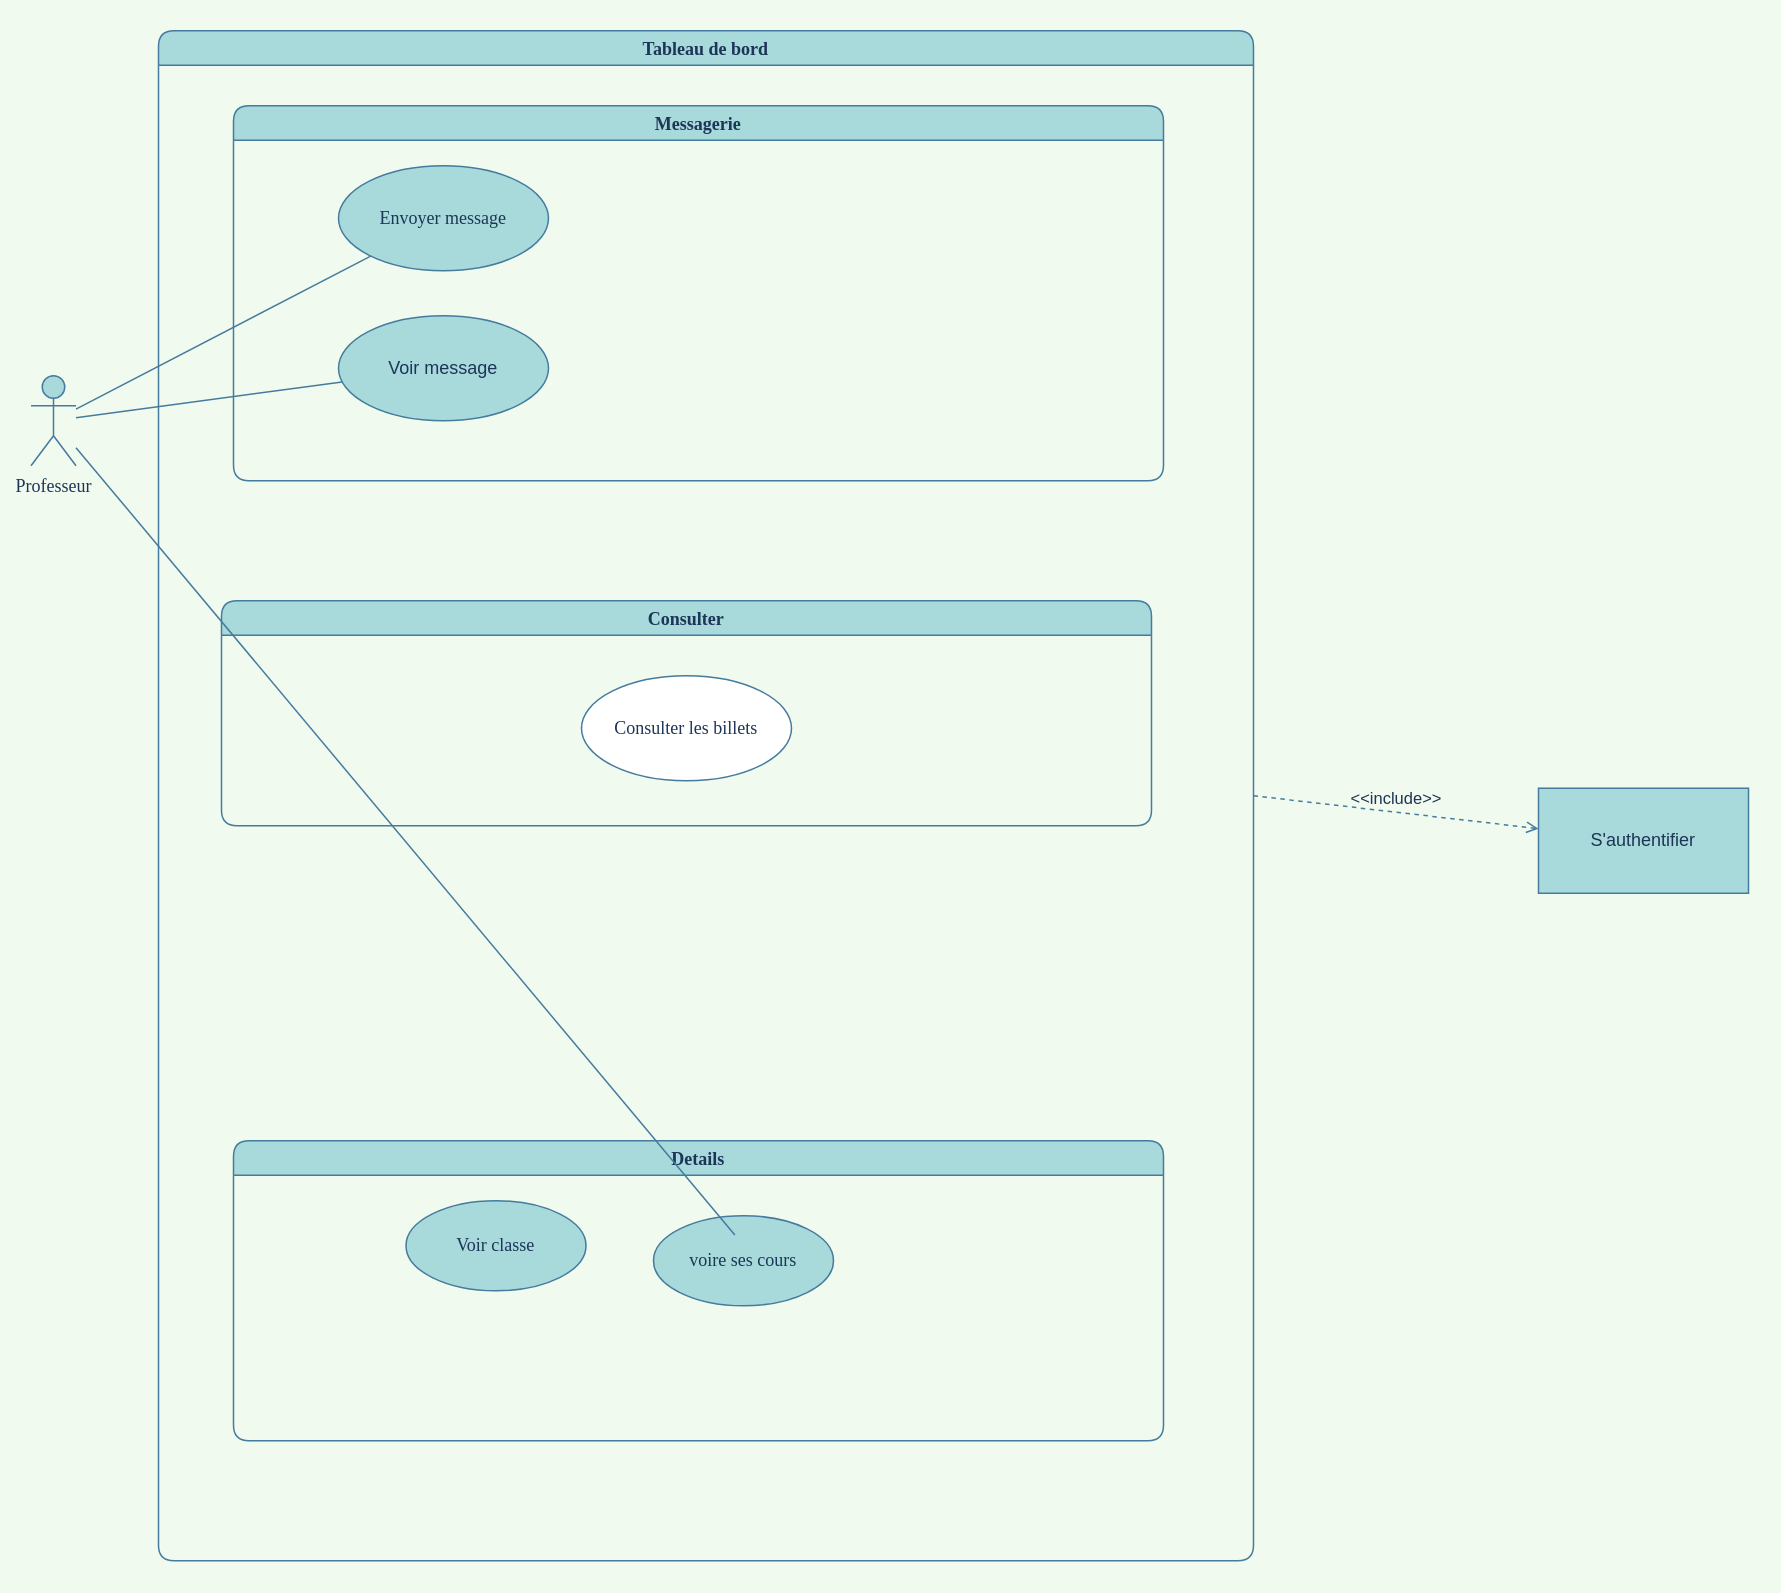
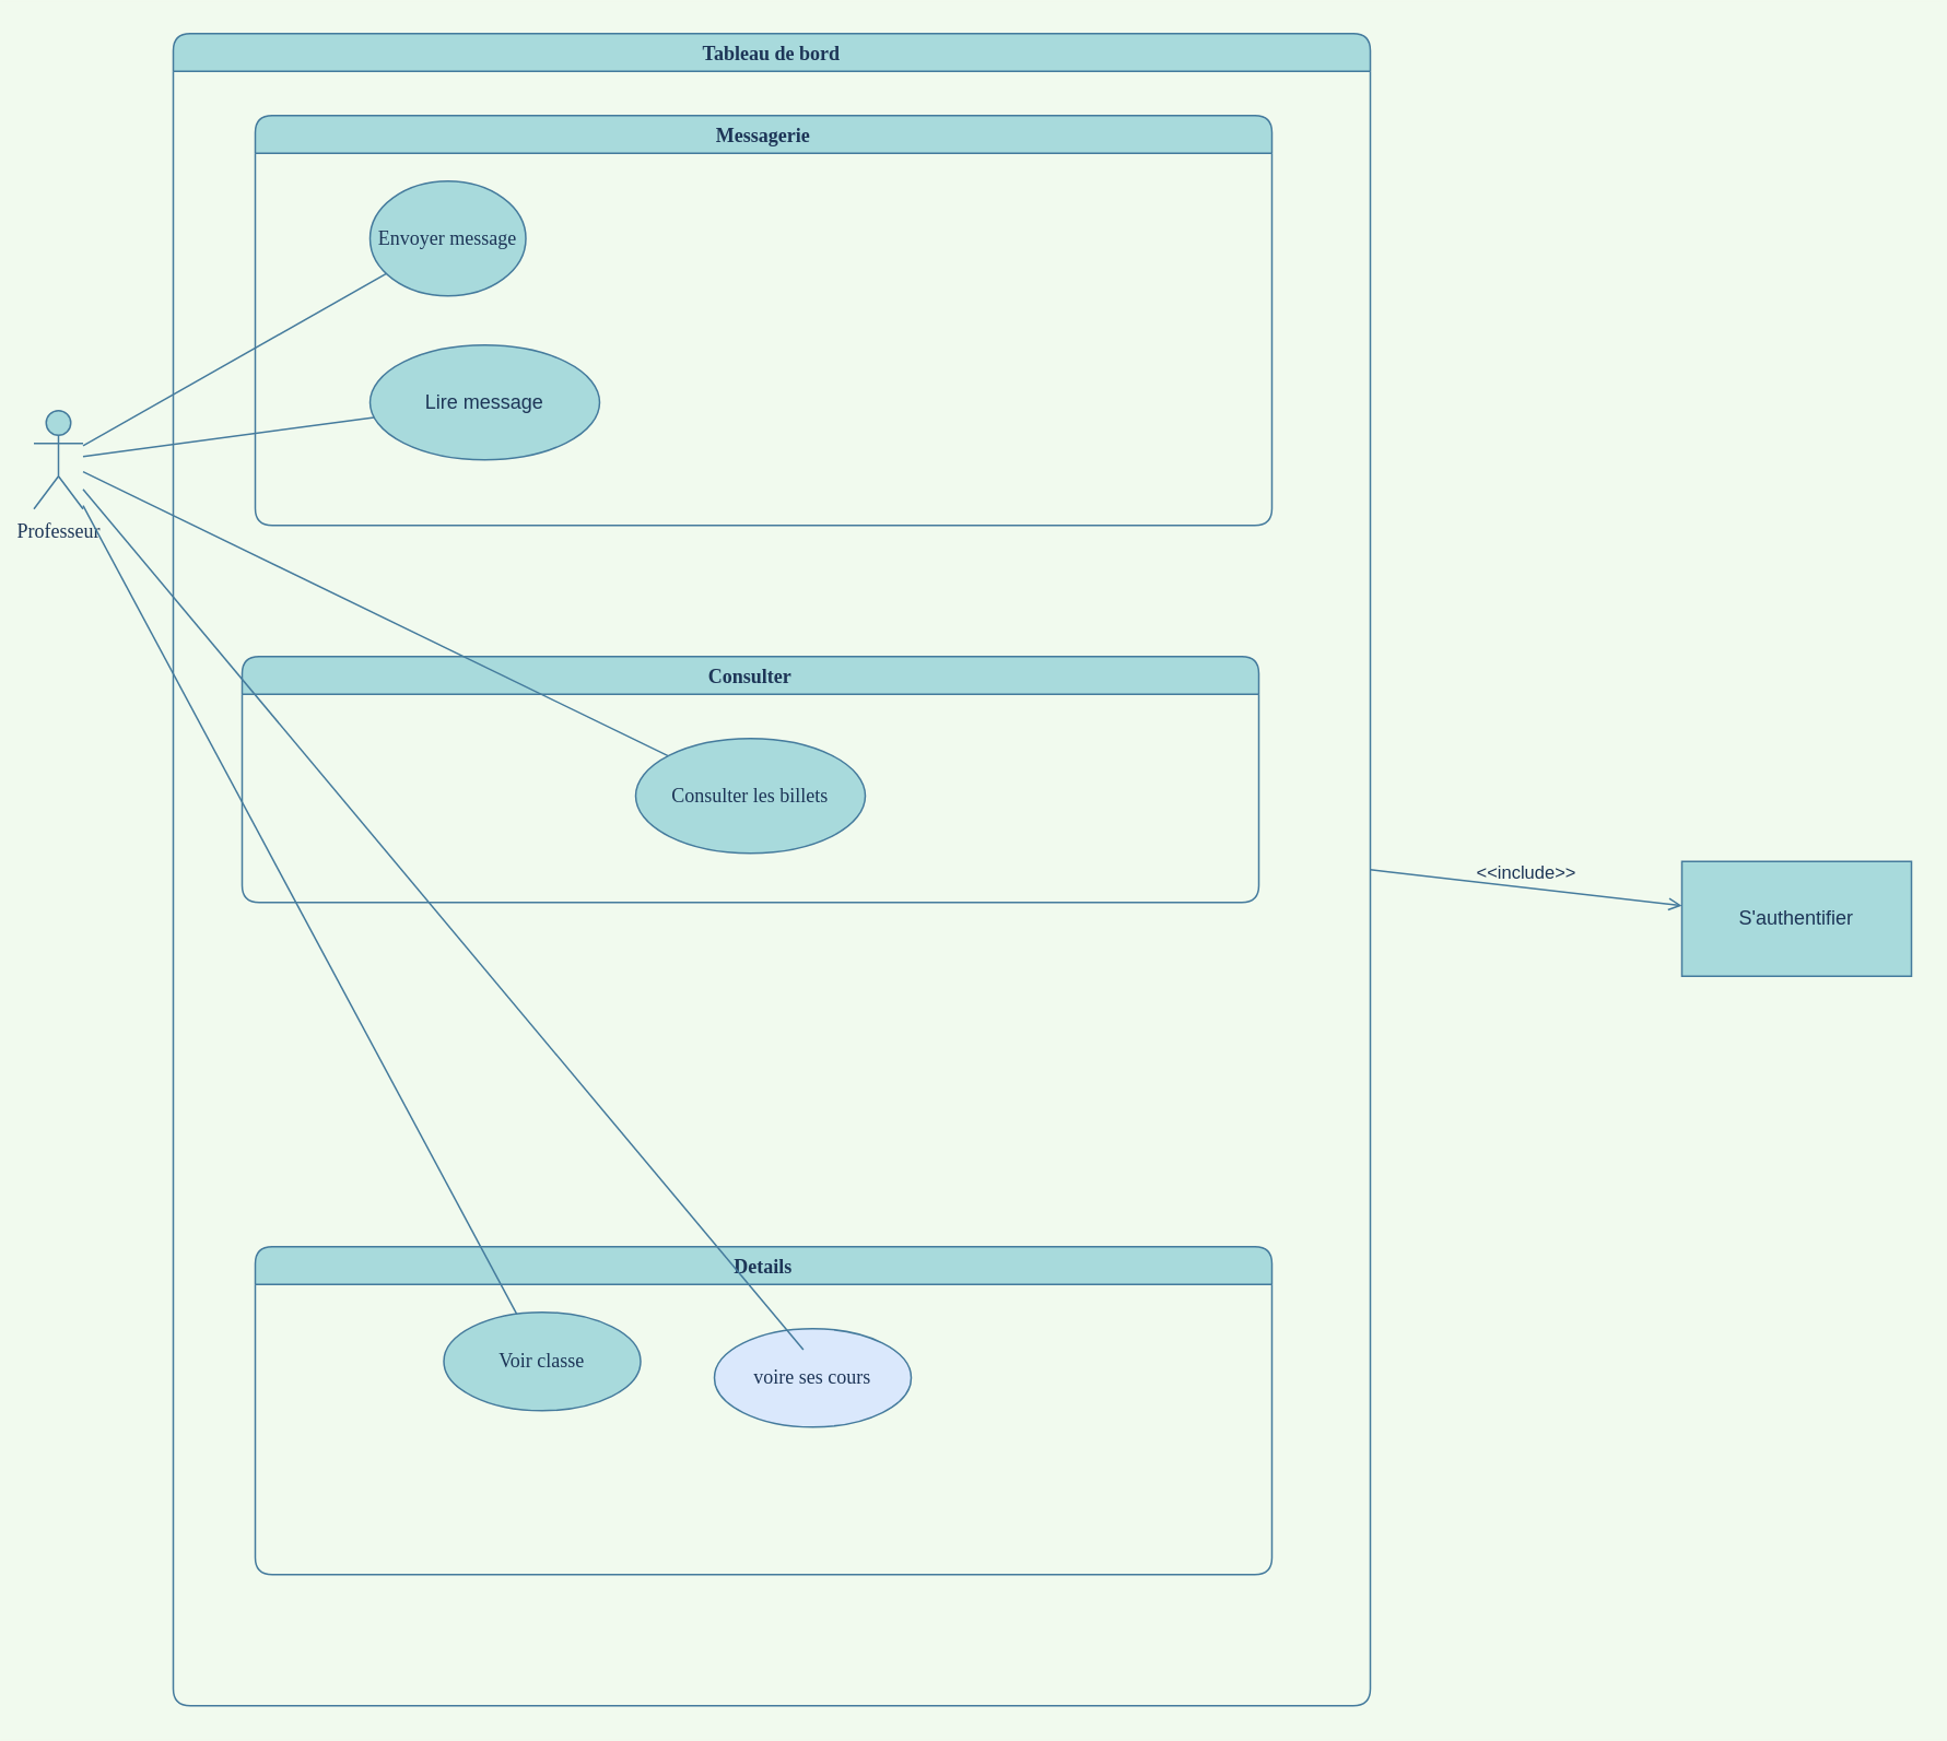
- <mxCell id="5" value="Envoyer message" style="ellipse;whiteSpace=wrap;html=1;fontFamily=Tahoma;rounded=1;fillColor=#A8DADC;strokeColor=#457B9D;fontColor=#1D3557;" vertex="1" parent="4"><mxGeometry x="70" y="40" width="140" height="70" as="geometry" /></mxCell>
+ <mxCell id="5" value="Envoyer message" style="ellipse;whiteSpace=wrap;html=1;fontFamily=Tahoma;rounded=1;fillColor=#A8DADC;strokeColor=#457B9D;fontColor=#1D3557;" vertex="1" parent="4"><mxGeometry x="70" y="40" width="95" height="70" as="geometry" /></mxCell>
- <mxCell id="6" value="&lt;div&gt;Voir message&lt;/div&gt;" style="ellipse;whiteSpace=wrap;html=1;rounded=1;fillColor=#A8DADC;strokeColor=#457B9D;fontColor=#1D3557;" vertex="1" parent="4"><mxGeometry x="70" y="140" width="140" height="70" as="geometry" /></mxCell>
+ <mxCell id="6" value="&lt;div&gt;Lire message&lt;/div&gt;" style="ellipse;whiteSpace=wrap;html=1;rounded=1;fillColor=#A8DADC;strokeColor=#457B9D;fontColor=#1D3557;" vertex="1" parent="4"><mxGeometry x="70" y="140" width="140" height="70" as="geometry" /></mxCell>
+ <mxCell id="14" value="" style="endArrow=none;html=1;rounded=1;labelBackgroundColor=#F1FAEE;strokeColor=#457B9D;fontColor=#1D3557;" edge="1" parent="1" source="2" target="8"><mxGeometry width="50" height="50" relative="1" as="geometry"><mxPoint x="60.151" y="390" as="sourcePoint" /><mxPoint x="263.33" y="990.49" as="targetPoint" /></mxGeometry></mxCell>
- <mxCell id="8" value="&lt;div&gt;Consulter les billets&lt;/div&gt;" style="ellipse;whiteSpace=wrap;html=1;fontFamily=Tahoma;rounded=1;fillColor=#ffffff;strokeColor=#457B9D;fontColor=#1D3557;" vertex="1" parent="7"><mxGeometry x="240" y="50" width="140" height="70" as="geometry" /></mxCell>
+ <mxCell id="8" value="&lt;div&gt;Consulter les billets&lt;/div&gt;" style="ellipse;whiteSpace=wrap;html=1;fontFamily=Tahoma;rounded=1;fillColor=#A8DADC;strokeColor=#457B9D;fontColor=#1D3557;" vertex="1" parent="7"><mxGeometry x="240" y="50" width="140" height="70" as="geometry" /></mxCell>
- <mxCell id="15" value="&amp;lt;&amp;lt;include&amp;gt;&amp;gt;" style="html=1;verticalAlign=bottom;labelBackgroundColor=none;endArrow=open;endFill=0;dashed=1;rounded=1;exitX=1;exitY=0.5;exitDx=0;exitDy=0;strokeColor=#457B9D;fontColor=#1D3557;" edge="1" parent="1" source="3" target="16"><mxGeometry width="160" relative="1" as="geometry"><mxPoint x="485" y="490" as="sourcePoint" /><mxPoint x="1015" y="560" as="targetPoint" /></mxGeometry></mxCell>
+ <mxCell id="15" value="&amp;lt;&amp;lt;include&amp;gt;&amp;gt;" style="html=1;verticalAlign=bottom;labelBackgroundColor=none;endArrow=open;endFill=0;dashed=0;rounded=1;exitX=1;exitY=0.5;exitDx=0;exitDy=0;strokeColor=#457B9D;fontColor=#1D3557;" edge="1" parent="1" source="3" target="16"><mxGeometry width="160" relative="1" as="geometry"><mxPoint x="485" y="490" as="sourcePoint" /><mxPoint x="1015" y="560" as="targetPoint" /></mxGeometry></mxCell>
+ <mxCell id="17" value="" style="endArrow=none;html=1;rounded=1;labelBackgroundColor=#F1FAEE;strokeColor=#457B9D;fontColor=#1D3557;" edge="1" parent="1" source="2" target="10"><mxGeometry width="50" height="50" relative="1" as="geometry"><mxPoint x="65" y="390" as="sourcePoint" /><mxPoint x="268.023" y="796.045" as="targetPoint" /></mxGeometry></mxCell>
- <mxCell id="11" value="voire ses cours" style="ellipse;whiteSpace=wrap;html=1;fontFamily=Tahoma;rounded=1;fillColor=#A8DADC;strokeColor=#457B9D;fontColor=#1D3557;" vertex="1" parent="9"><mxGeometry x="280" y="50" width="120" height="60" as="geometry" /></mxCell>
+ <mxCell id="11" value="voire ses cours" style="ellipse;whiteSpace=wrap;html=1;fontFamily=Tahoma;rounded=1;fillColor=#dae8fc;strokeColor=#457B9D;fontColor=#1D3557;" vertex="1" parent="9"><mxGeometry x="280" y="50" width="120" height="60" as="geometry" /></mxCell>
